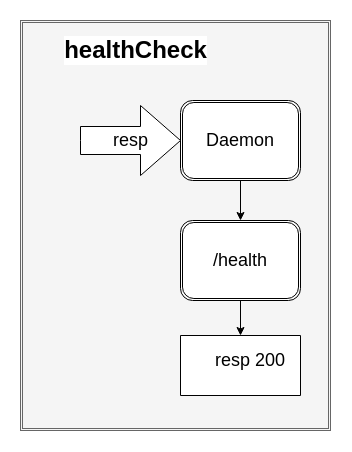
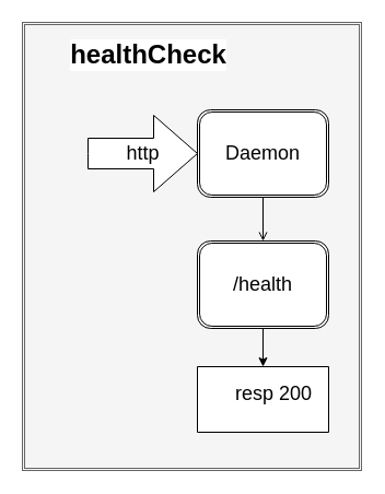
- <mxCell id="7" value="resp" style="html=1;shadow=0;dashed=0;align=center;verticalAlign=middle;shape=mxgraph.arrows2.arrow;dy=0.6;dx=40;notch=0;labelBackgroundColor=#FFFFFF;fontSize=18;fontColor=#000000;" vertex="1" parent="1"><mxGeometry x="80" y="105" width="100" height="70" as="geometry" /></mxCell>
+ <mxCell id="7" value="http" style="html=1;shadow=0;dashed=0;align=center;verticalAlign=middle;shape=mxgraph.arrows2.arrow;dy=0.6;dx=40;notch=0;labelBackgroundColor=#FFFFFF;fontSize=18;fontColor=#000000;" vertex="1" parent="1"><mxGeometry x="80" y="105" width="100" height="70" as="geometry" /></mxCell>
- <mxCell id="6" value="" style="endArrow=classic;html=1;rounded=0;fontSize=18;fontColor=#000000;exitX=0.5;exitY=1;exitDx=0;exitDy=0;" edge="1" parent="1" source="5" target="4"><mxGeometry width="50" height="50" relative="1" as="geometry"><mxPoint x="360" y="420" as="sourcePoint" /><mxPoint x="410" y="370" as="targetPoint" /></mxGeometry></mxCell>
+ <mxCell id="6" value="" style="endArrow=open;html=1;rounded=0;fontSize=18;fontColor=#000000;exitX=0.5;exitY=1;exitDx=0;exitDy=0;" edge="1" parent="1" source="5" target="4"><mxGeometry width="50" height="50" relative="1" as="geometry"><mxPoint x="360" y="420" as="sourcePoint" /><mxPoint x="410" y="370" as="targetPoint" /></mxGeometry></mxCell>
